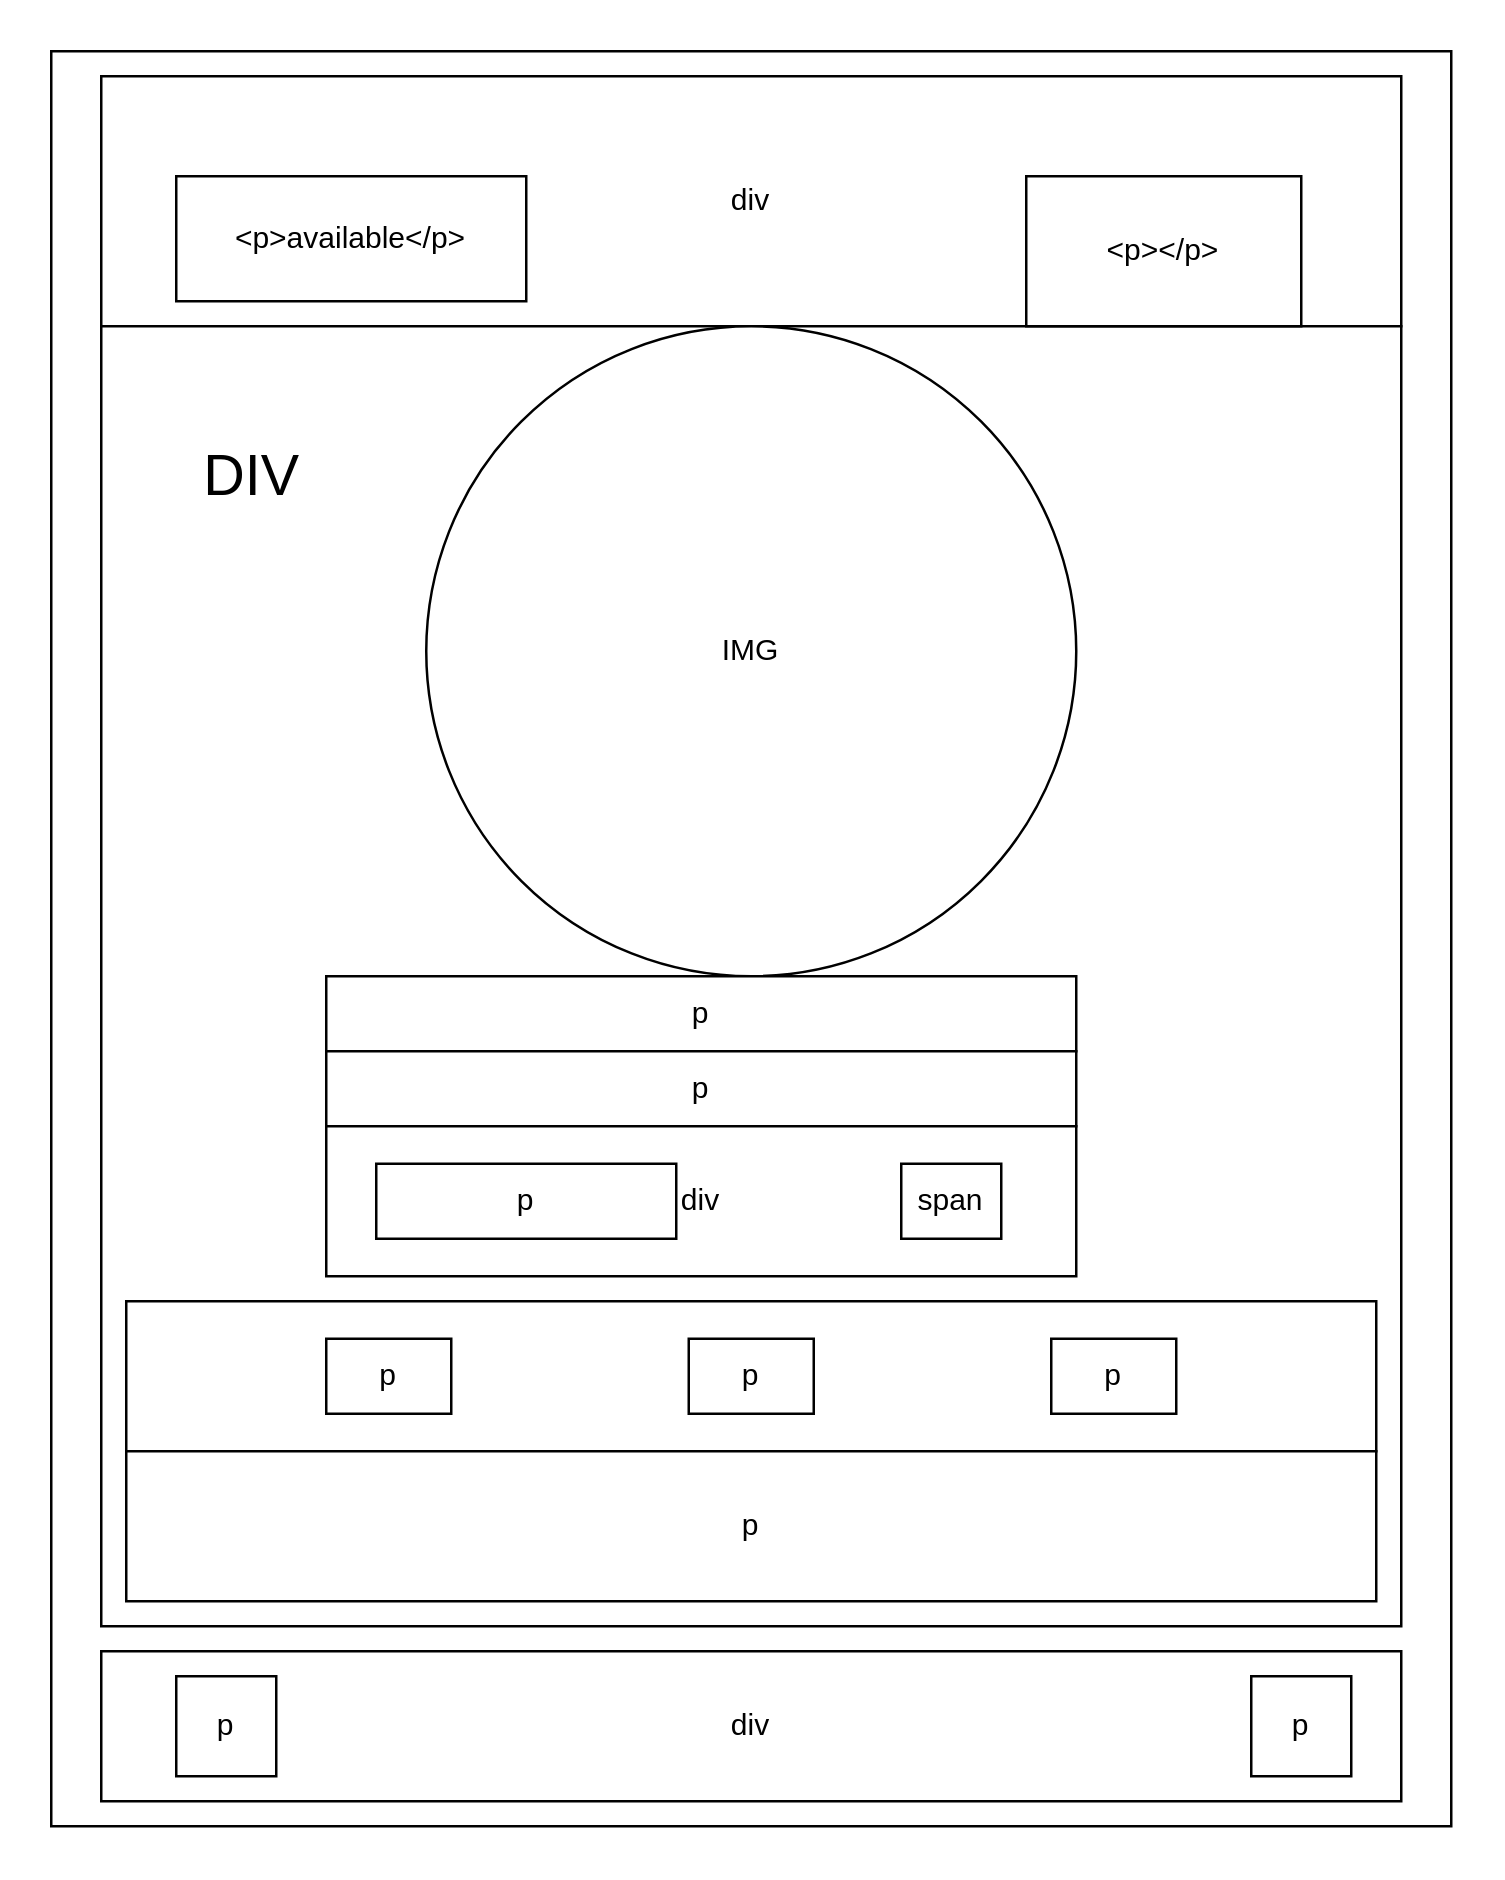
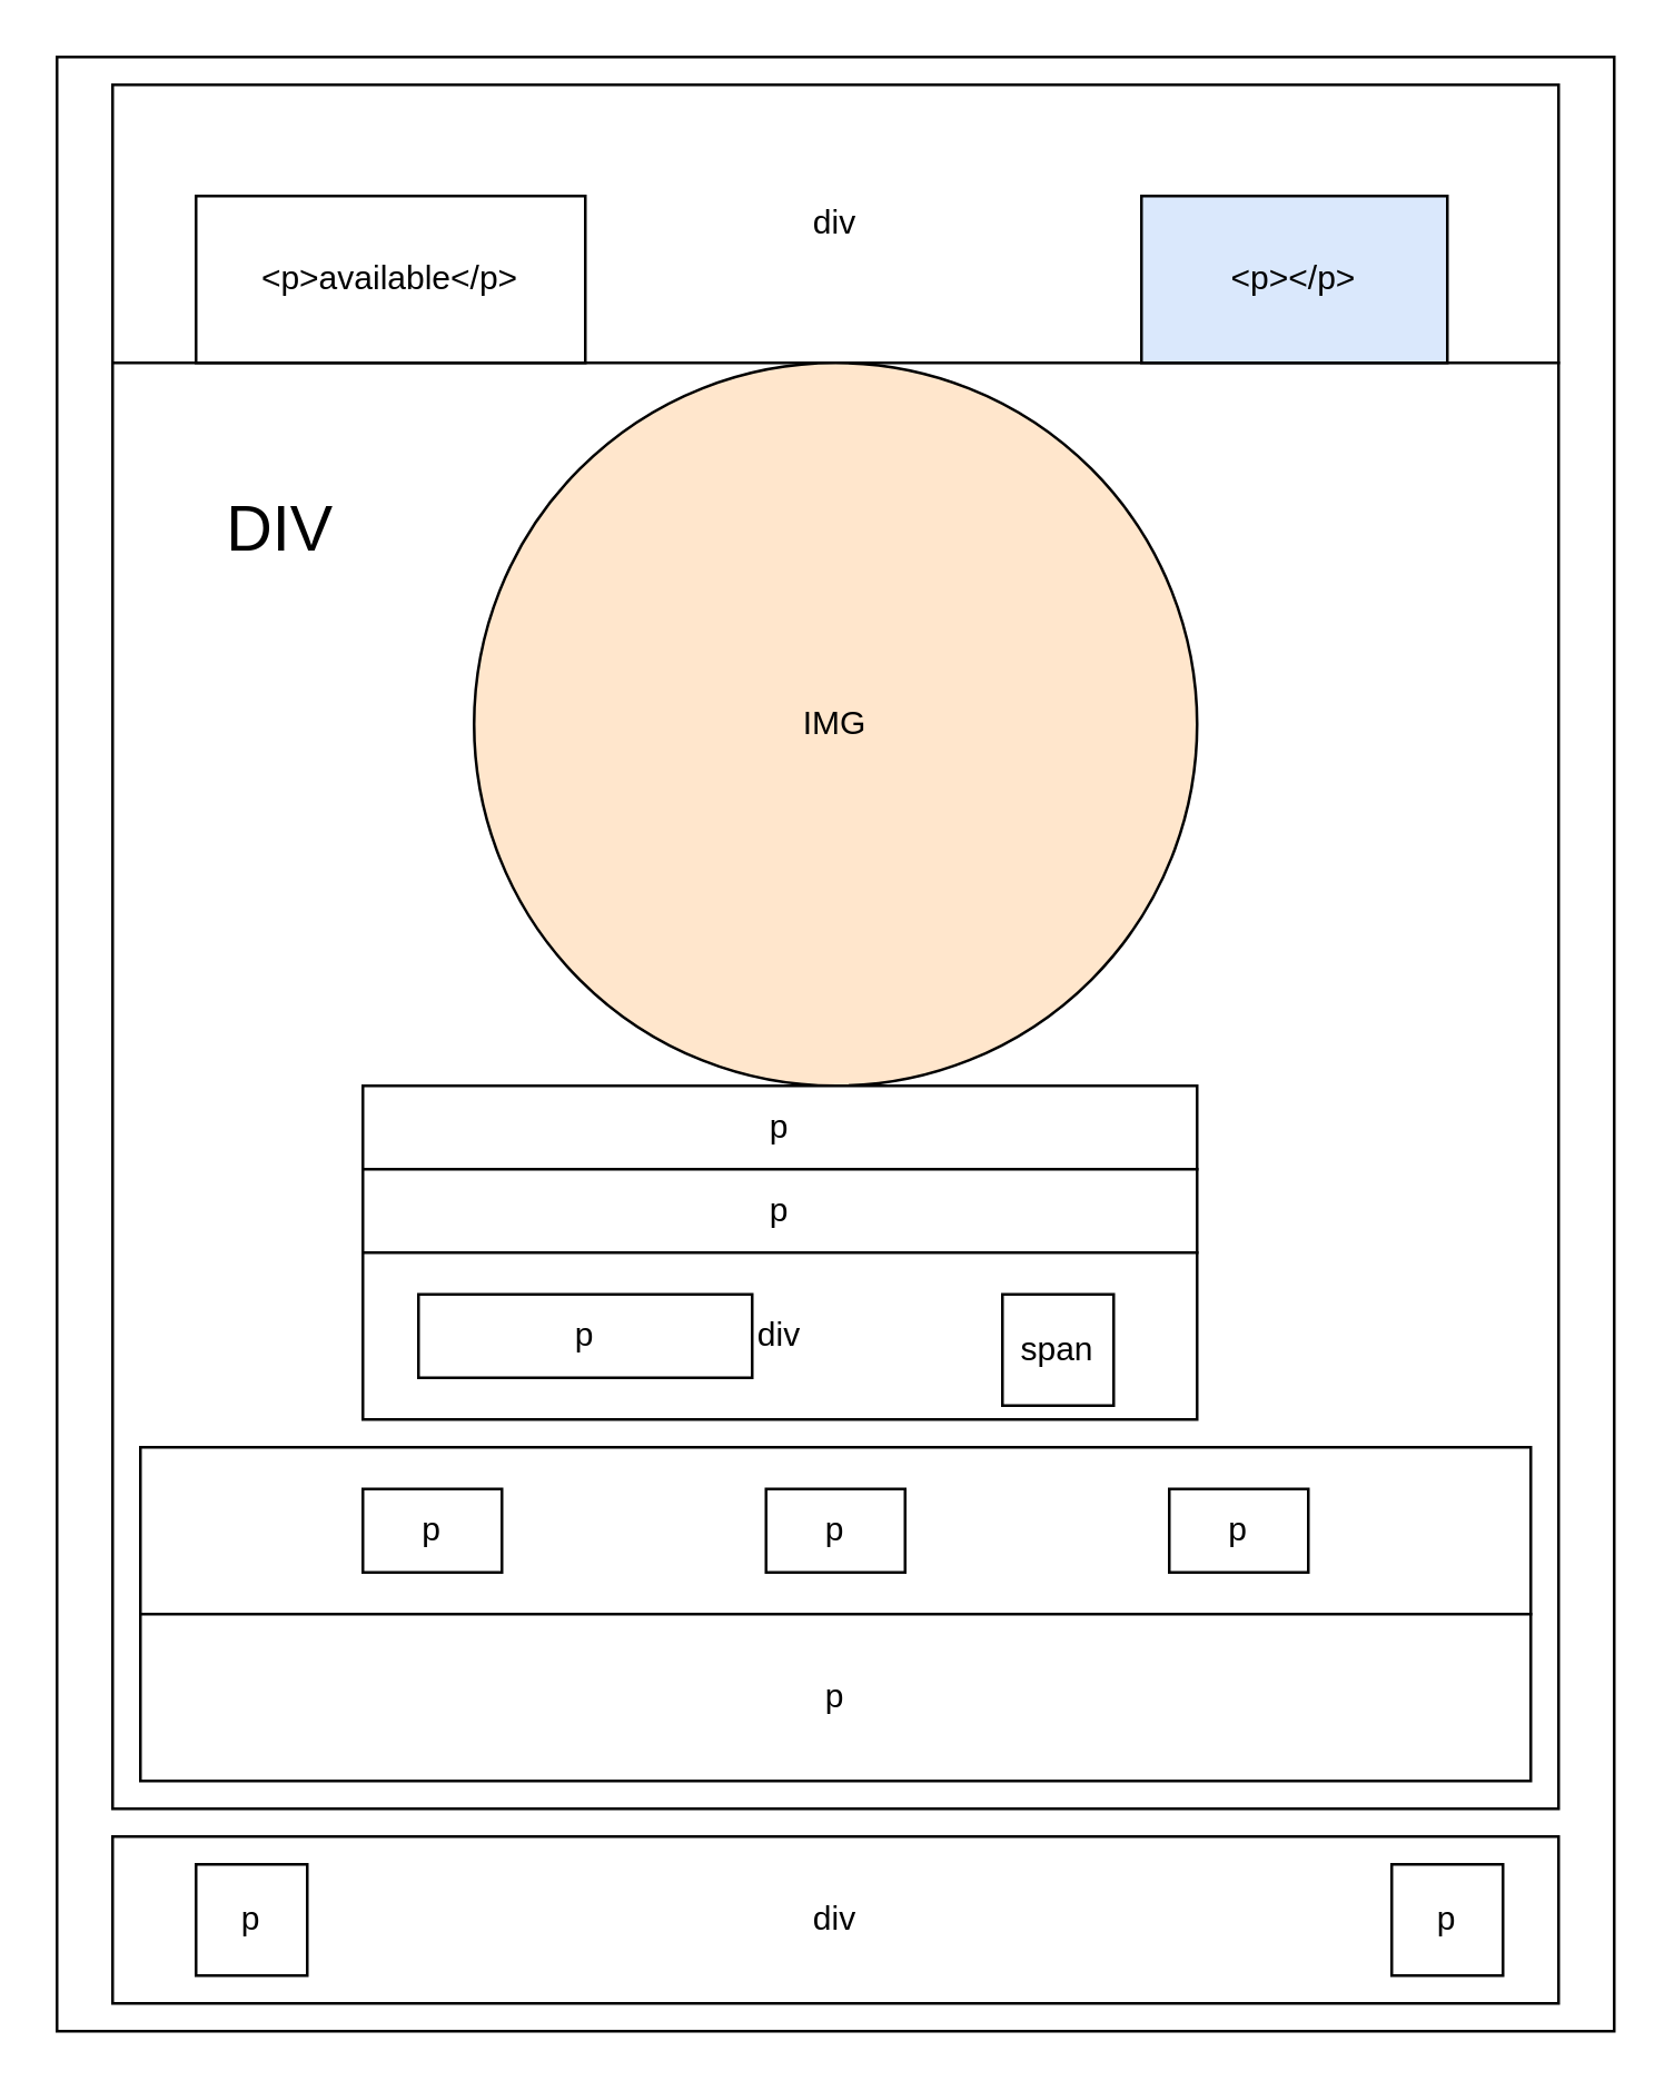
- <mxCell id="5" value="&amp;lt;p&amp;gt;available&amp;lt;/p&amp;gt;" style="rounded=0;whiteSpace=wrap;html=1;" vertex="1" parent="1"><mxGeometry x="70" y="70" width="140" height="50" as="geometry" /></mxCell>
+ <mxCell id="5" value="&amp;lt;p&amp;gt;available&amp;lt;/p&amp;gt;" style="rounded=0;whiteSpace=wrap;html=1;" vertex="1" parent="1"><mxGeometry x="70" y="70" width="140" height="60" as="geometry" /></mxCell>
- <mxCell id="6" value="&amp;lt;p&amp;gt;&amp;lt;/p&amp;gt;" style="rounded=0;whiteSpace=wrap;html=1;" vertex="1" parent="1"><mxGeometry x="410" y="70" width="110" height="60" as="geometry" /></mxCell>
+ <mxCell id="6" value="&amp;lt;p&amp;gt;&amp;lt;/p&amp;gt;" style="rounded=0;whiteSpace=wrap;html=1;fillColor=#dae8fc;" vertex="1" parent="1"><mxGeometry x="410" y="70" width="110" height="60" as="geometry" /></mxCell>
- <mxCell id="7" value="IMG" style="ellipse;whiteSpace=wrap;html=1;aspect=fixed;" vertex="1" parent="1"><mxGeometry x="170" y="130" width="260" height="260" as="geometry" /></mxCell>
+ <mxCell id="7" value="IMG" style="ellipse;whiteSpace=wrap;html=1;aspect=fixed;fillColor=#ffe6cc;" vertex="1" parent="1"><mxGeometry x="170" y="130" width="260" height="260" as="geometry" /></mxCell>
- <mxCell id="14" value="span" style="rounded=0;whiteSpace=wrap;html=1;" vertex="1" parent="1"><mxGeometry x="360" y="465" width="40" height="30" as="geometry" /></mxCell>
+ <mxCell id="14" value="span" style="rounded=0;whiteSpace=wrap;html=1;" vertex="1" parent="1"><mxGeometry x="360" y="465" width="40" height="40" as="geometry" /></mxCell>
